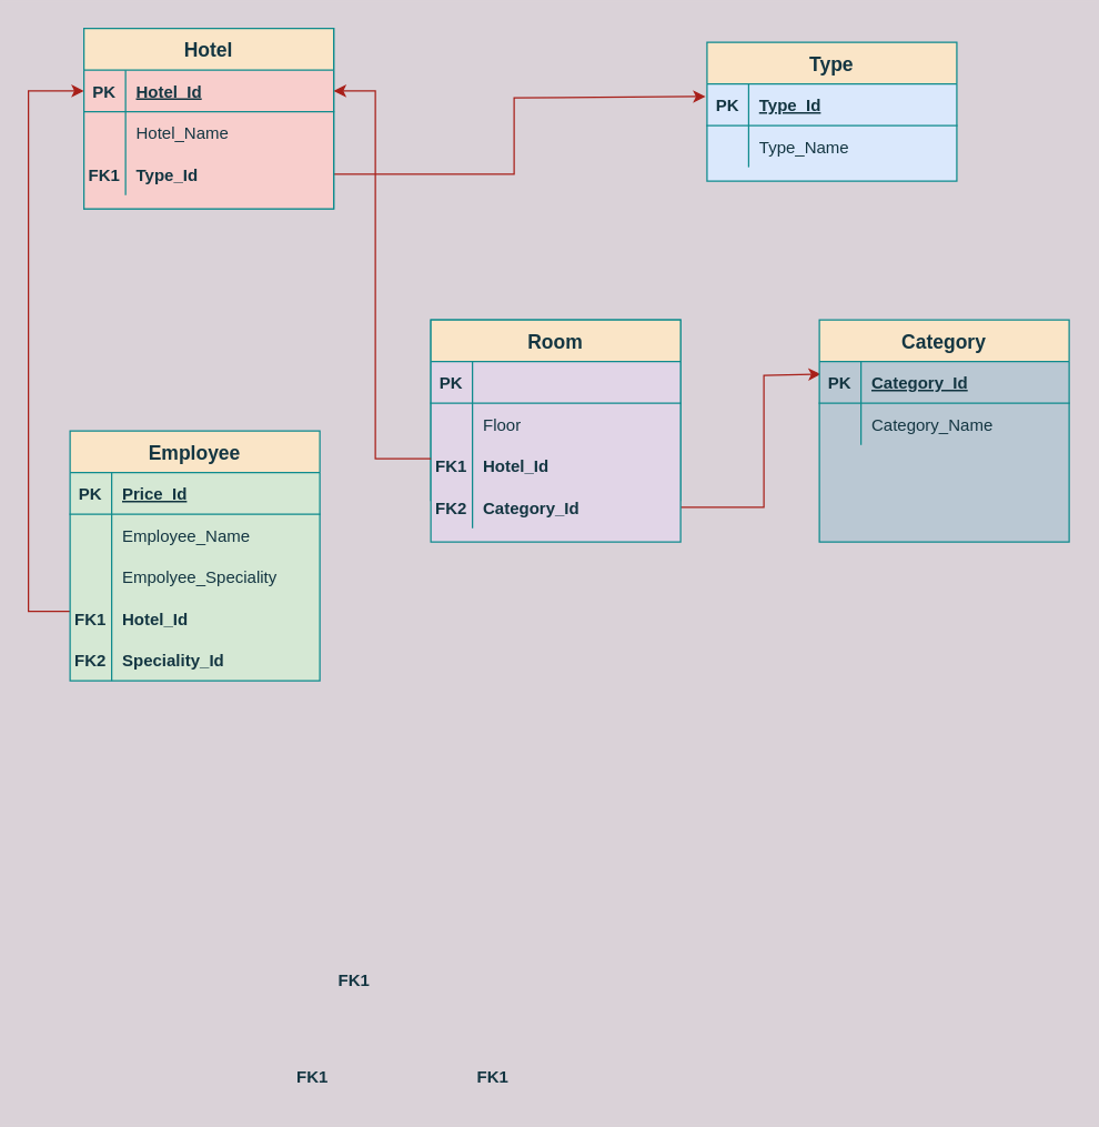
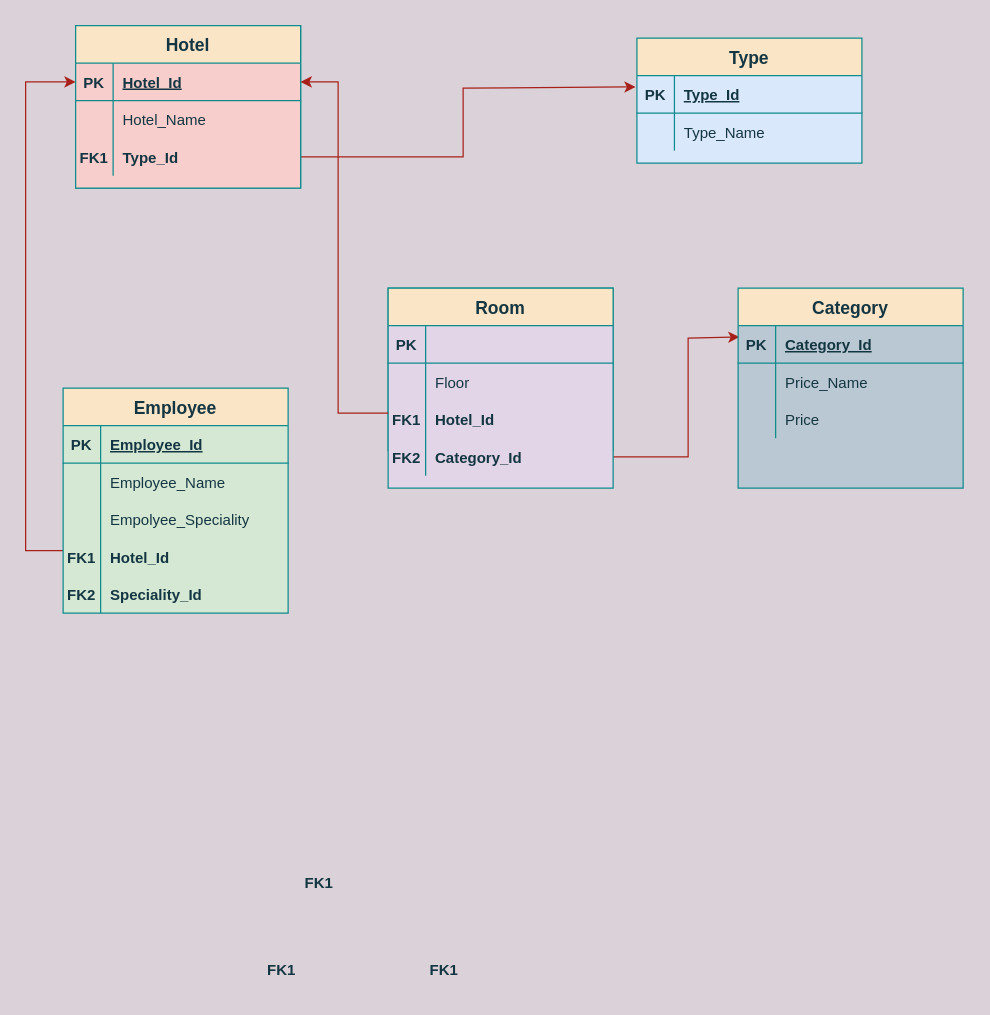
- <mxCell id="66" value="Category_Name" style="shape=partialRectangle;connectable=0;fillColor=none;top=0;left=0;bottom=0;right=0;align=left;spacingLeft=6;overflow=hidden;strokeColor=#0F8B8D;fontColor=#143642;" parent="64" vertex="1"><mxGeometry x="30" width="150" height="30" as="geometry" /></mxCell>
+ <mxCell id="66" value="Price_Name" style="shape=partialRectangle;connectable=0;fillColor=none;top=0;left=0;bottom=0;right=0;align=left;spacingLeft=6;overflow=hidden;strokeColor=#0F8B8D;fontColor=#143642;" parent="64" vertex="1"><mxGeometry x="30" width="150" height="30" as="geometry" /></mxCell>
+ <mxCell id="69" value="Price" style="shape=partialRectangle;connectable=0;fillColor=none;top=0;left=0;bottom=0;right=0;align=left;spacingLeft=6;overflow=hidden;strokeColor=#0F8B8D;fontColor=#143642;" parent="67" vertex="1"><mxGeometry x="30" width="150" height="30" as="geometry" /></mxCell>
- <mxCell id="45" value="Price_Id" style="shape=partialRectangle;connectable=0;fillColor=none;top=0;left=0;bottom=0;right=0;align=left;spacingLeft=6;fontStyle=5;overflow=hidden;strokeColor=#0F8B8D;fontColor=#143642;" parent="43" vertex="1"><mxGeometry x="30" width="150" height="30" as="geometry" /></mxCell>
+ <mxCell id="45" value="Employee_Id" style="shape=partialRectangle;connectable=0;fillColor=none;top=0;left=0;bottom=0;right=0;align=left;spacingLeft=6;fontStyle=5;overflow=hidden;strokeColor=#0F8B8D;fontColor=#143642;" parent="43" vertex="1"><mxGeometry x="30" width="150" height="30" as="geometry" /></mxCell>
